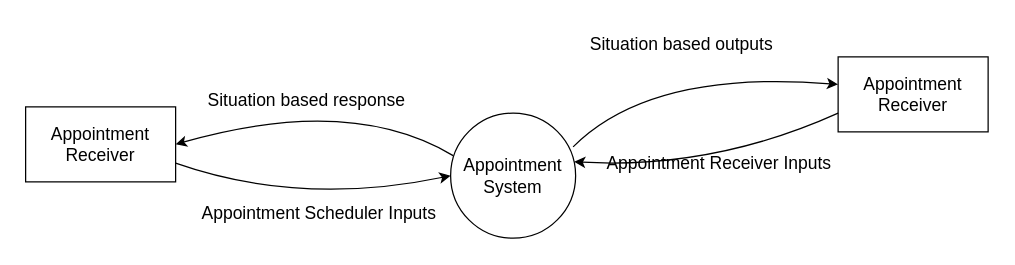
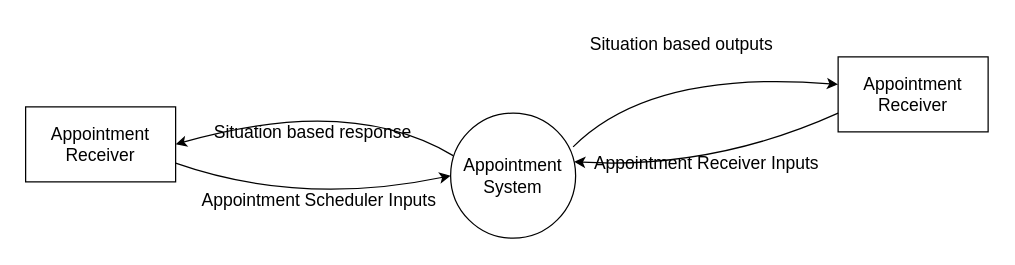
- <mxCell id="12" value="Situation based response" style="text;html=1;strokeColor=none;fillColor=none;align=center;verticalAlign=middle;whiteSpace=wrap;rounded=0;fontSize=14;" vertex="1" parent="1"><mxGeometry x="150" y="65" width="190" height="30" as="geometry" /></mxCell>
+ <mxCell id="12" value="Situation based response" style="text;html=1;strokeColor=none;fillColor=none;align=center;verticalAlign=middle;whiteSpace=wrap;rounded=0;fontSize=14;" vertex="1" parent="1"><mxGeometry x="155" y="90" width="190" height="30" as="geometry" /></mxCell>
- <mxCell id="9" value="Appointment Receiver Inputs" style="text;html=1;strokeColor=none;fillColor=none;align=center;verticalAlign=middle;whiteSpace=wrap;rounded=0;fontSize=14;" vertex="1" parent="1"><mxGeometry x="480" y="115" width="190" height="30" as="geometry" /></mxCell>
+ <mxCell id="9" value="Appointment Receiver Inputs" style="text;html=1;strokeColor=none;fillColor=none;align=center;verticalAlign=middle;whiteSpace=wrap;rounded=0;fontSize=14;" vertex="1" parent="1"><mxGeometry x="470" y="115" width="190" height="30" as="geometry" /></mxCell>
- <mxCell id="10" value="Appointment Scheduler Inputs" style="text;html=1;strokeColor=none;fillColor=none;align=center;verticalAlign=middle;whiteSpace=wrap;rounded=0;fontSize=14;" vertex="1" parent="1"><mxGeometry x="160" y="155" width="190" height="30" as="geometry" /></mxCell>
+ <mxCell id="10" value="Appointment Scheduler Inputs" style="text;html=1;strokeColor=none;fillColor=none;align=center;verticalAlign=middle;whiteSpace=wrap;rounded=0;fontSize=14;" vertex="1" parent="1"><mxGeometry x="160" y="145" width="190" height="30" as="geometry" /></mxCell>
